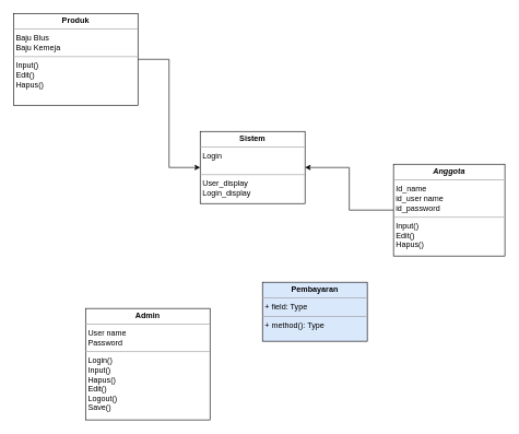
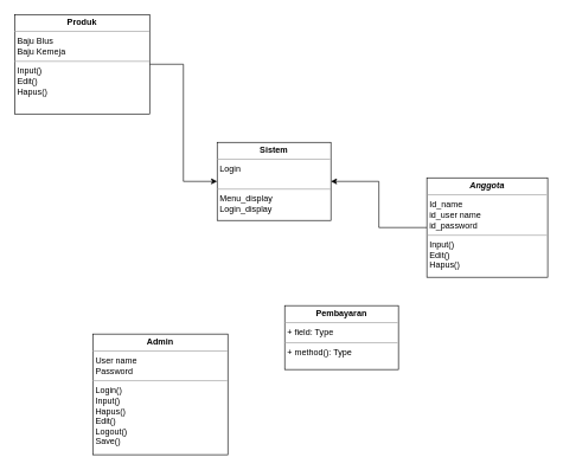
- <mxCell id="5" value="&lt;p style=&quot;margin: 0px ; margin-top: 4px ; text-align: center&quot;&gt;&lt;b&gt;Sistem&lt;/b&gt;&lt;/p&gt;&lt;hr size=&quot;1&quot;&gt;&lt;p style=&quot;margin: 0px ; margin-left: 4px&quot;&gt;Login&lt;/p&gt;&lt;p style=&quot;margin: 0px ; margin-left: 4px&quot;&gt;&lt;br&gt;&lt;/p&gt;&lt;hr size=&quot;1&quot;&gt;&lt;p style=&quot;margin: 0px ; margin-left: 4px&quot;&gt;User_display&lt;/p&gt;&lt;p style=&quot;margin: 0px ; margin-left: 4px&quot;&gt;Login_display&lt;/p&gt;" style="verticalAlign=top;align=left;overflow=fill;fontSize=12;fontFamily=Helvetica;html=1;" vertex="1" parent="1"><mxGeometry x="305" y="200" width="160" height="110" as="geometry" /></mxCell>
+ <mxCell id="5" value="&lt;p style=&quot;margin: 0px ; margin-top: 4px ; text-align: center&quot;&gt;&lt;b&gt;Sistem&lt;/b&gt;&lt;/p&gt;&lt;hr size=&quot;1&quot;&gt;&lt;p style=&quot;margin: 0px ; margin-left: 4px&quot;&gt;Login&lt;/p&gt;&lt;p style=&quot;margin: 0px ; margin-left: 4px&quot;&gt;&lt;br&gt;&lt;/p&gt;&lt;hr size=&quot;1&quot;&gt;&lt;p style=&quot;margin: 0px ; margin-left: 4px&quot;&gt;Menu_display&lt;/p&gt;&lt;p style=&quot;margin: 0px ; margin-left: 4px&quot;&gt;Login_display&lt;/p&gt;" style="verticalAlign=top;align=left;overflow=fill;fontSize=12;fontFamily=Helvetica;html=1;" vertex="1" parent="1"><mxGeometry x="305" y="200" width="160" height="110" as="geometry" /></mxCell>
- <mxCell id="9" value="&lt;p style=&quot;margin: 0px ; margin-top: 4px ; text-align: center&quot;&gt;&lt;b&gt;Pembayaran&lt;/b&gt;&lt;/p&gt;&lt;hr size=&quot;1&quot;&gt;&lt;p style=&quot;margin: 0px ; margin-left: 4px&quot;&gt;+ field: Type&lt;/p&gt;&lt;hr size=&quot;1&quot;&gt;&lt;p style=&quot;margin: 0px ; margin-left: 4px&quot;&gt;+ method(): Type&lt;/p&gt;" style="verticalAlign=top;align=left;overflow=fill;fontSize=12;fontFamily=Helvetica;html=1;fillColor=#dae8fc;" vertex="1" parent="1"><mxGeometry x="400" y="430" width="160" height="90" as="geometry" /></mxCell>
+ <mxCell id="9" value="&lt;p style=&quot;margin: 0px ; margin-top: 4px ; text-align: center&quot;&gt;&lt;b&gt;Pembayaran&lt;/b&gt;&lt;/p&gt;&lt;hr size=&quot;1&quot;&gt;&lt;p style=&quot;margin: 0px ; margin-left: 4px&quot;&gt;+ field: Type&lt;/p&gt;&lt;hr size=&quot;1&quot;&gt;&lt;p style=&quot;margin: 0px ; margin-left: 4px&quot;&gt;+ method(): Type&lt;/p&gt;" style="verticalAlign=top;align=left;overflow=fill;fontSize=12;fontFamily=Helvetica;html=1;" vertex="1" parent="1"><mxGeometry x="400" y="430" width="160" height="90" as="geometry" /></mxCell>
